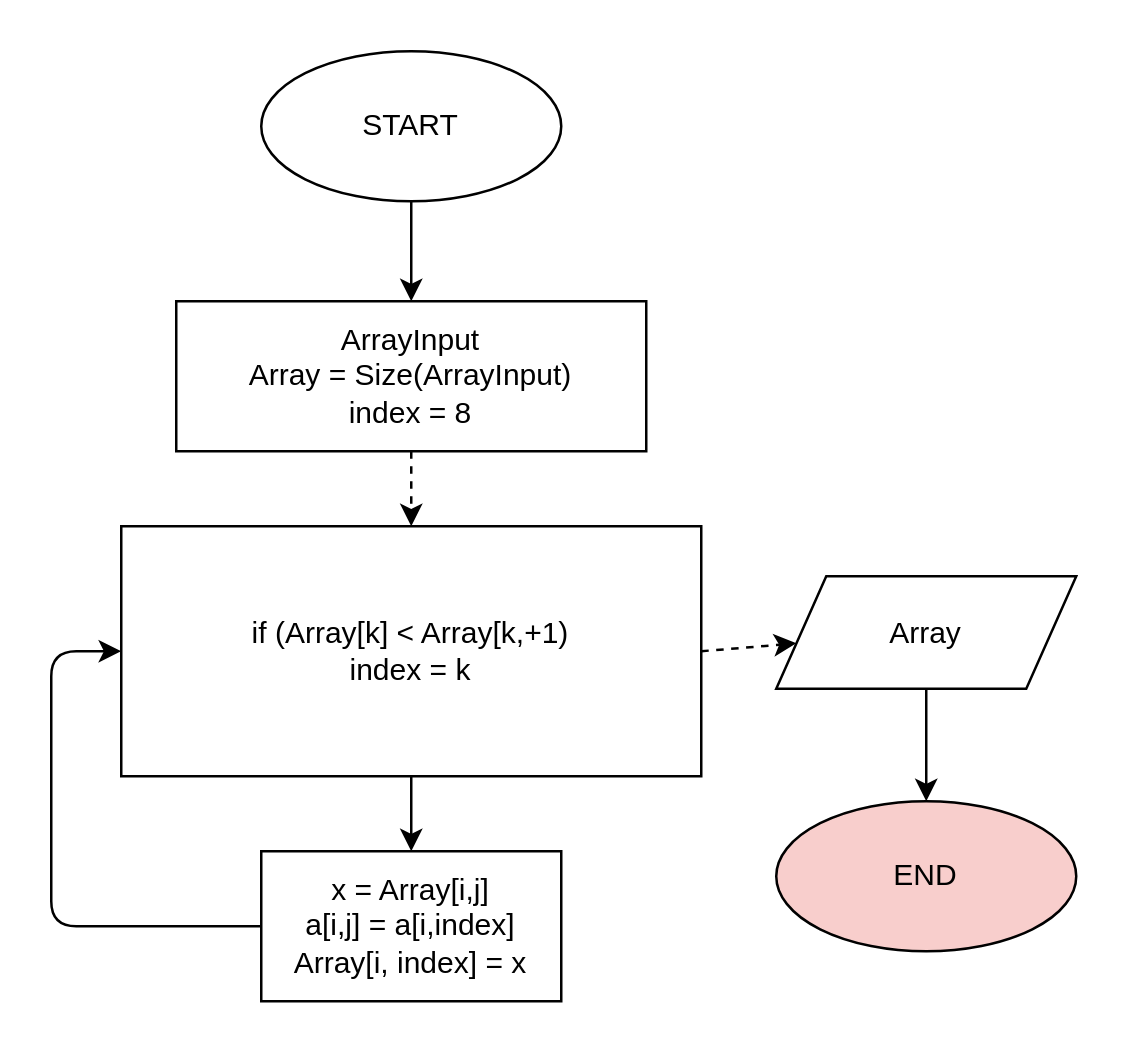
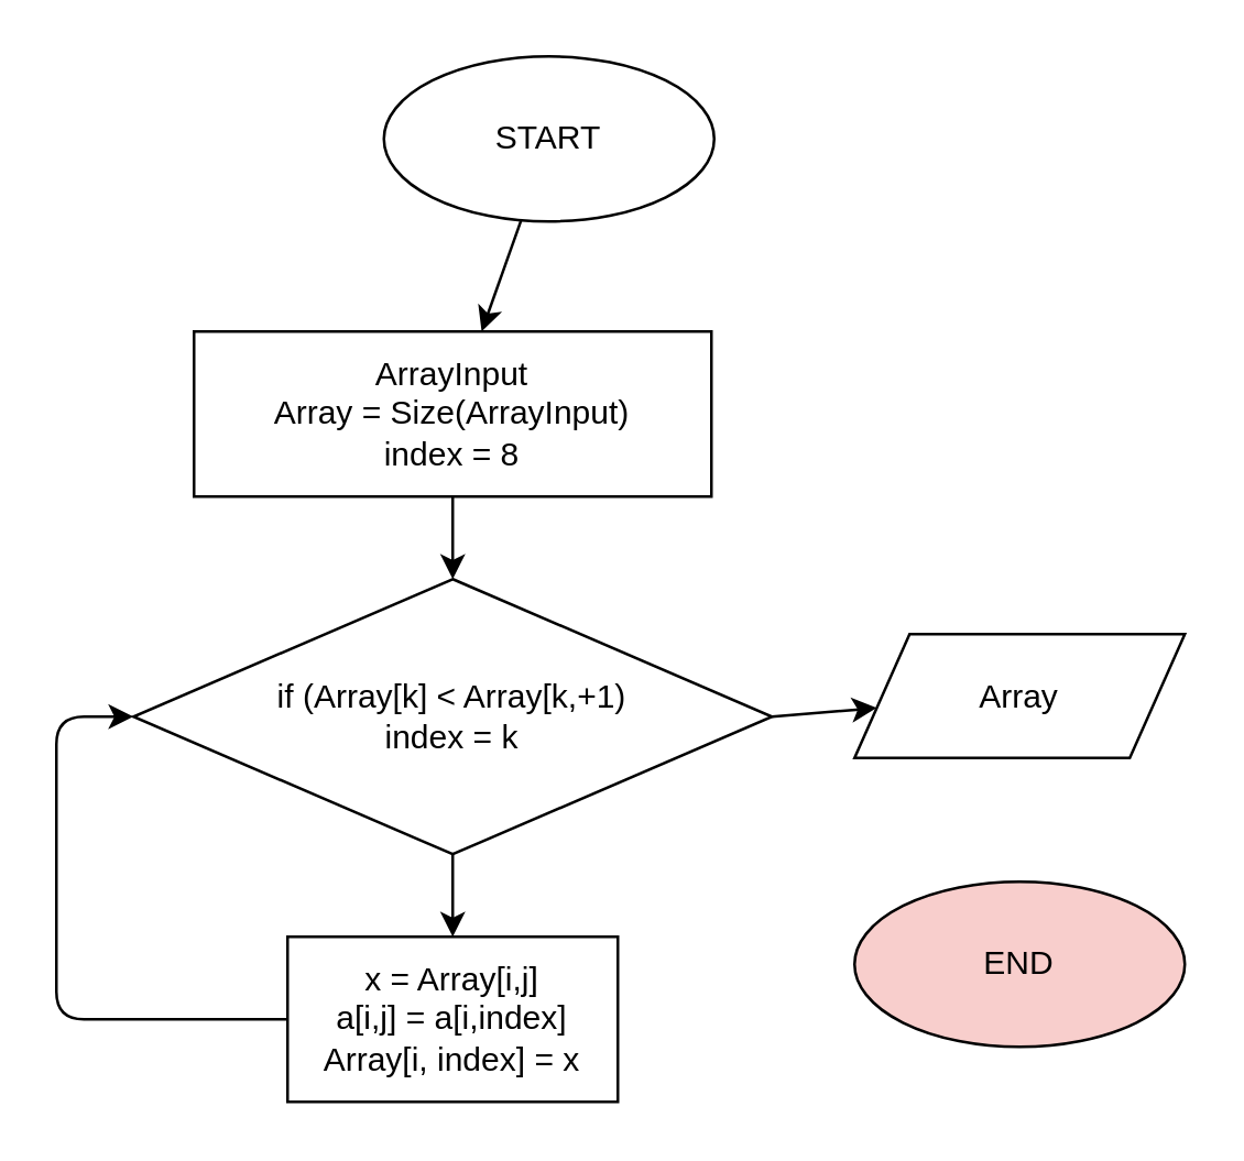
- <mxCell id="3" value="START" style="ellipse;whiteSpace=wrap;html=1;" vertex="1" parent="1"><mxGeometry x="104" y="20" width="120" height="60" as="geometry" /></mxCell>
+ <mxCell id="3" value="START" style="ellipse;whiteSpace=wrap;html=1;" vertex="1" parent="1"><mxGeometry x="139" y="20" width="120" height="60" as="geometry" /></mxCell>
- <mxCell id="4" value="" style="edgeStyle=none;html=1;dashed=1;" edge="1" parent="1" source="5" target="8"><mxGeometry relative="1" as="geometry" /></mxCell>
+ <mxCell id="4" value="" style="edgeStyle=none;html=1;" edge="1" parent="1" source="5" target="8"><mxGeometry relative="1" as="geometry" /></mxCell>
- <mxCell id="7" style="edgeStyle=none;html=1;exitX=1;exitY=0.5;exitDx=0;exitDy=0;dashed=1;" edge="1" parent="1" source="8" target="12"><mxGeometry relative="1" as="geometry"><mxPoint x="350" y="260" as="targetPoint" /></mxGeometry></mxCell>
+ <mxCell id="7" style="edgeStyle=none;html=1;exitX=1;exitY=0.5;exitDx=0;exitDy=0;" edge="1" parent="1" source="8" target="12"><mxGeometry relative="1" as="geometry"><mxPoint x="350" y="260" as="targetPoint" /></mxGeometry></mxCell>
- <mxCell id="8" value="if (Array[k] &amp;lt; Array[k,+1)&lt;br&gt;index = k" style="whiteSpace=wrap;html=1;rounded=0;" vertex="1" parent="1"><mxGeometry x="48" y="210" width="232" height="100" as="geometry" /></mxCell>
+ <mxCell id="8" value="if (Array[k] &amp;lt; Array[k,+1)&lt;br&gt;index = k" style="rhombus;whiteSpace=wrap;html=1;" vertex="1" parent="1"><mxGeometry x="48" y="210" width="232" height="100" as="geometry" /></mxCell>
- <mxCell id="11" value="" style="edgeStyle=none;html=1;" edge="1" parent="1" source="12" target="13"><mxGeometry relative="1" as="geometry" /></mxCell>
